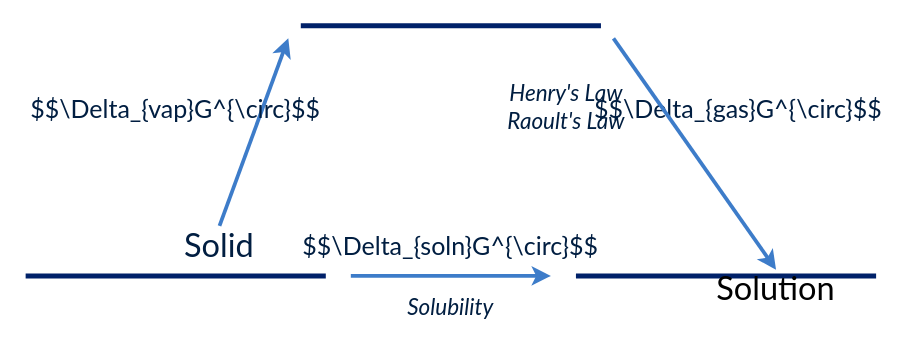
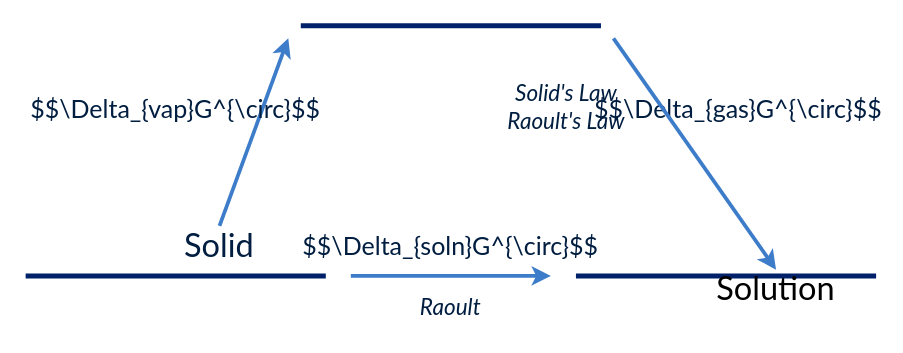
- <mxCell id="14" value="&lt;div&gt;&lt;font face=&quot;Lato&quot; data-font-src=&quot;https://fonts.googleapis.com/css?family=Lato&quot; style=&quot;font-size: 18px;&quot;&gt;&lt;i&gt;Henry's Law&lt;/i&gt;&lt;/font&gt;&lt;/div&gt;&lt;div&gt;&lt;font face=&quot;Lato&quot; data-font-src=&quot;https://fonts.googleapis.com/css?family=Lato&quot; style=&quot;font-size: 18px;&quot;&gt;&lt;i&gt;Raoult's Law&lt;/i&gt;&lt;/font&gt;&lt;/div&gt;" style="text;html=1;align=center;verticalAlign=middle;whiteSpace=wrap;rounded=0;fontColor=#011E41;" parent="1" vertex="1"><mxGeometry x="390" y="70" width="125" height="30" as="geometry" /></mxCell>
+ <mxCell id="14" value="&lt;div&gt;&lt;font face=&quot;Lato&quot; data-font-src=&quot;https://fonts.googleapis.com/css?family=Lato&quot; style=&quot;font-size: 18px;&quot;&gt;&lt;i&gt;Solid's Law&lt;/i&gt;&lt;/font&gt;&lt;/div&gt;&lt;div&gt;&lt;font face=&quot;Lato&quot; data-font-src=&quot;https://fonts.googleapis.com/css?family=Lato&quot; style=&quot;font-size: 18px;&quot;&gt;&lt;i&gt;Raoult's Law&lt;/i&gt;&lt;/font&gt;&lt;/div&gt;" style="text;html=1;align=center;verticalAlign=middle;whiteSpace=wrap;rounded=0;fontColor=#011E41;" parent="1" vertex="1"><mxGeometry x="390" y="70" width="125" height="30" as="geometry" /></mxCell>
- <mxCell id="13" value="&lt;div&gt;&lt;font face=&quot;Lato&quot; color=&quot;#011e41&quot; size=&quot;1&quot; data-font-src=&quot;https://fonts.googleapis.com/css?family=Lato&quot;&gt;&lt;i style=&quot;font-size: 18px;&quot;&gt;Solubility &lt;br&gt;&lt;/i&gt;&lt;/font&gt;&lt;/div&gt;" style="text;html=1;align=center;verticalAlign=middle;whiteSpace=wrap;rounded=0;" parent="1" vertex="1"><mxGeometry x="330" y="230" width="60" height="30" as="geometry" /></mxCell>
+ <mxCell id="13" value="&lt;div&gt;&lt;font face=&quot;Lato&quot; color=&quot;#011e41&quot; size=&quot;1&quot; data-font-src=&quot;https://fonts.googleapis.com/css?family=Lato&quot;&gt;&lt;i style=&quot;font-size: 18px;&quot;&gt;Raoult &lt;br&gt;&lt;/i&gt;&lt;/font&gt;&lt;/div&gt;" style="text;html=1;align=center;verticalAlign=middle;whiteSpace=wrap;rounded=0;" parent="1" vertex="1"><mxGeometry x="330" y="230" width="60" height="30" as="geometry" /></mxCell>
